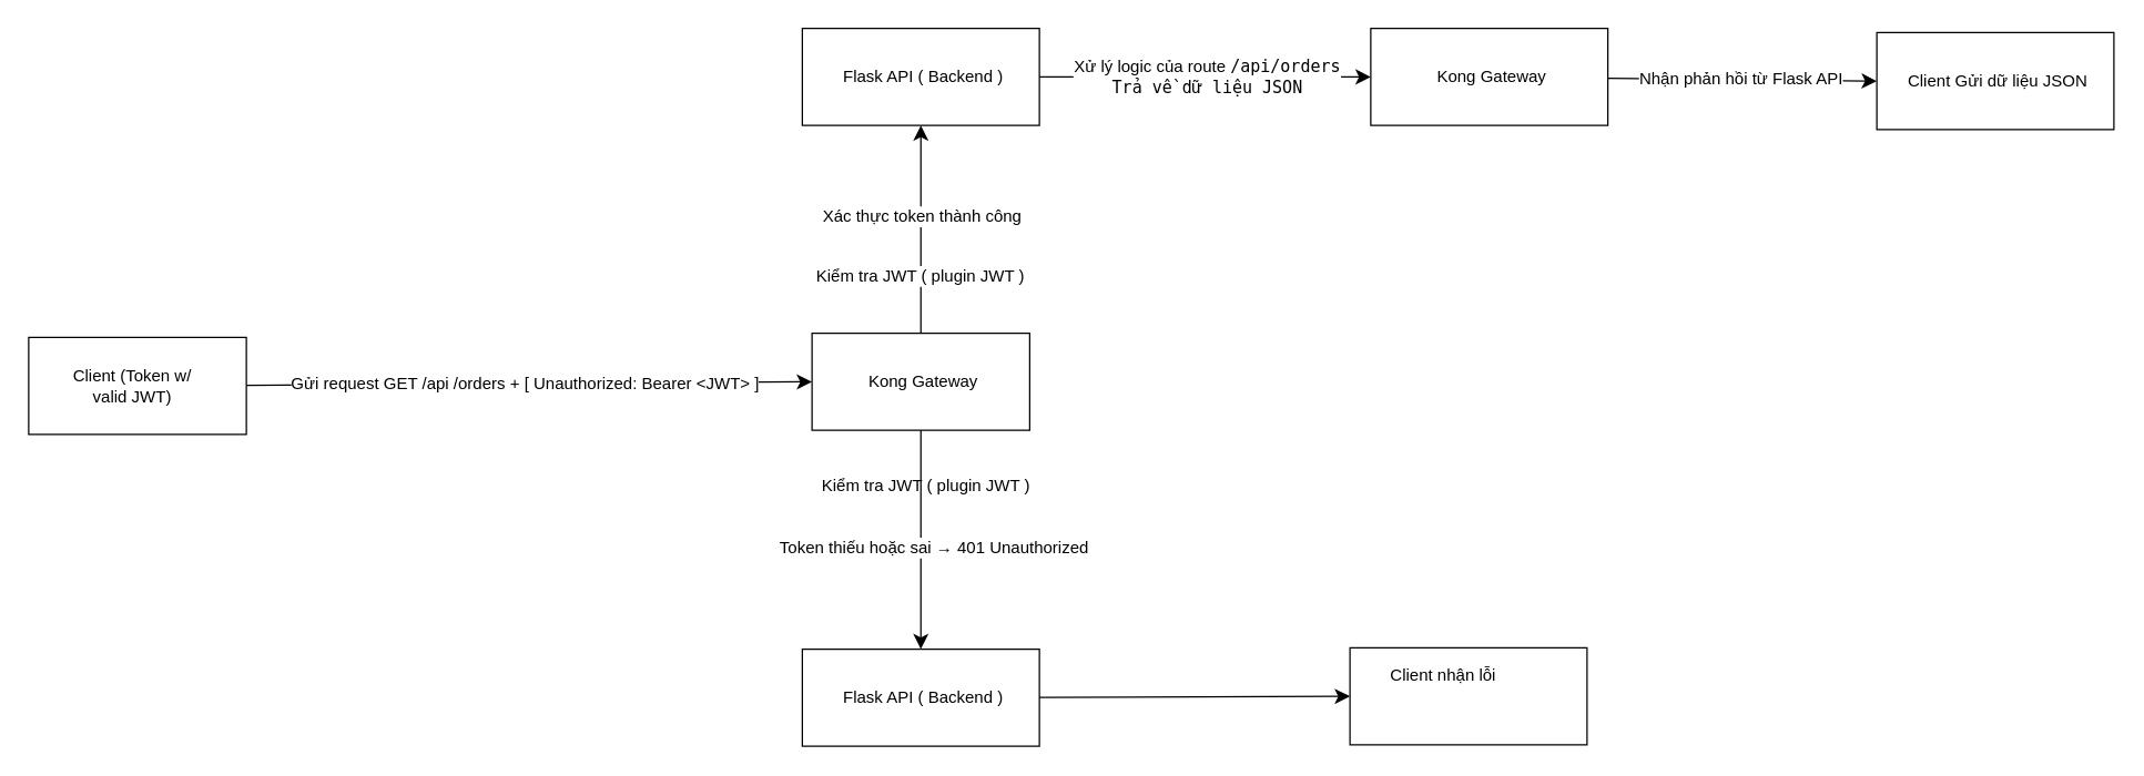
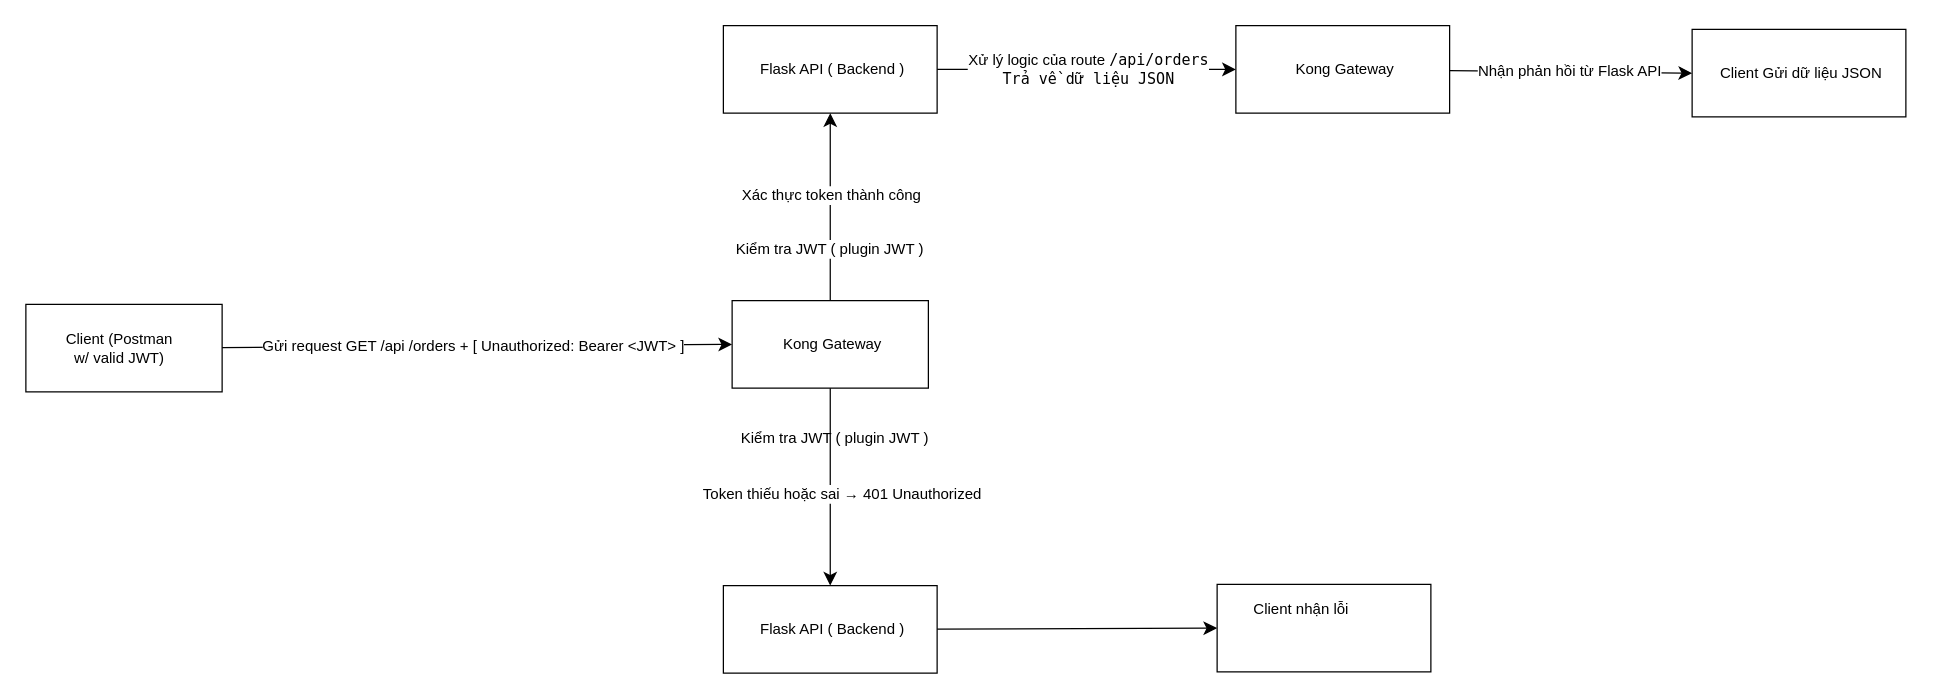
- <mxCell id="4" value="Client (Token w/ valid JWT)" style="text;html=1;align=center;verticalAlign=middle;whiteSpace=wrap;rounded=0;" parent="2" vertex="1"><mxGeometry x="28" y="20" width="94" height="30" as="geometry" /></mxCell>
+ <mxCell id="4" value="Client (Postman w/ valid JWT)" style="text;html=1;align=center;verticalAlign=middle;whiteSpace=wrap;rounded=0;" parent="2" vertex="1"><mxGeometry x="28" y="20" width="94" height="30" as="geometry" /></mxCell>
